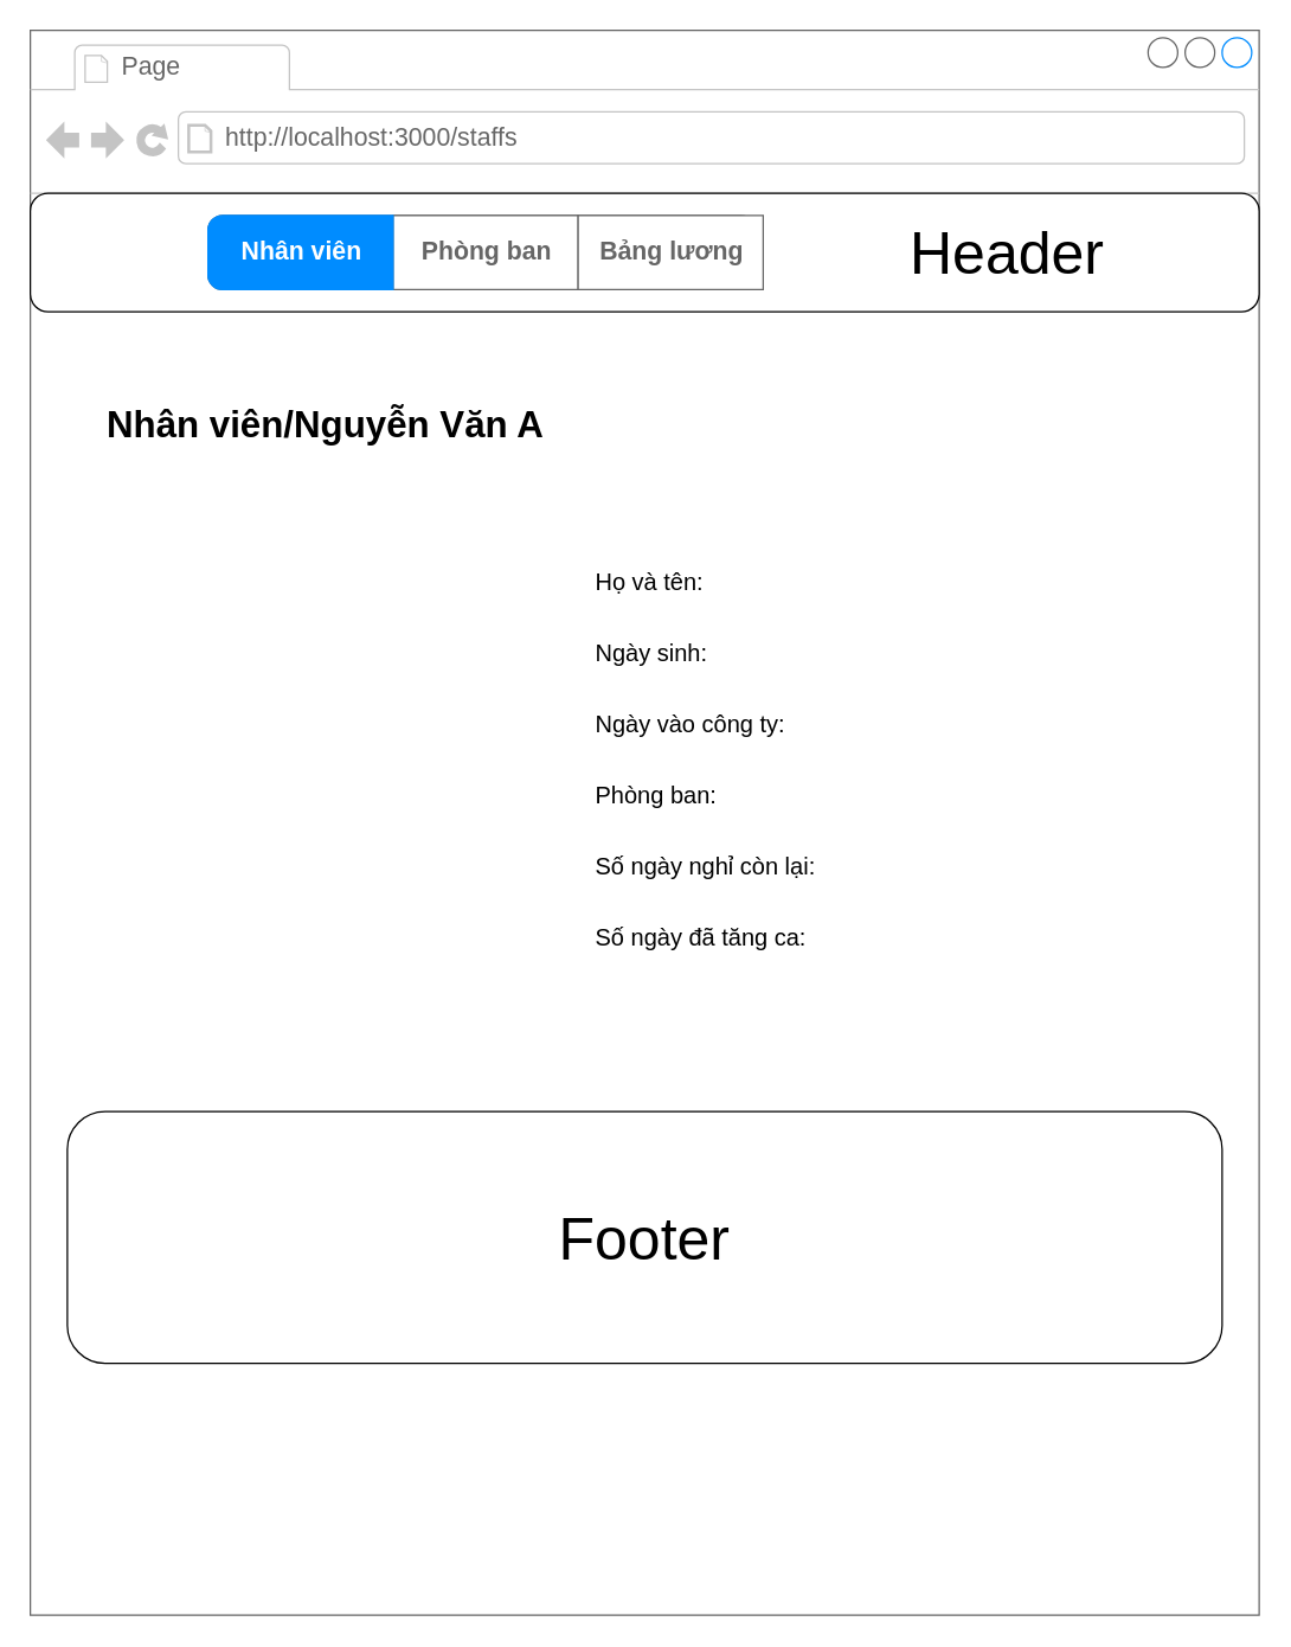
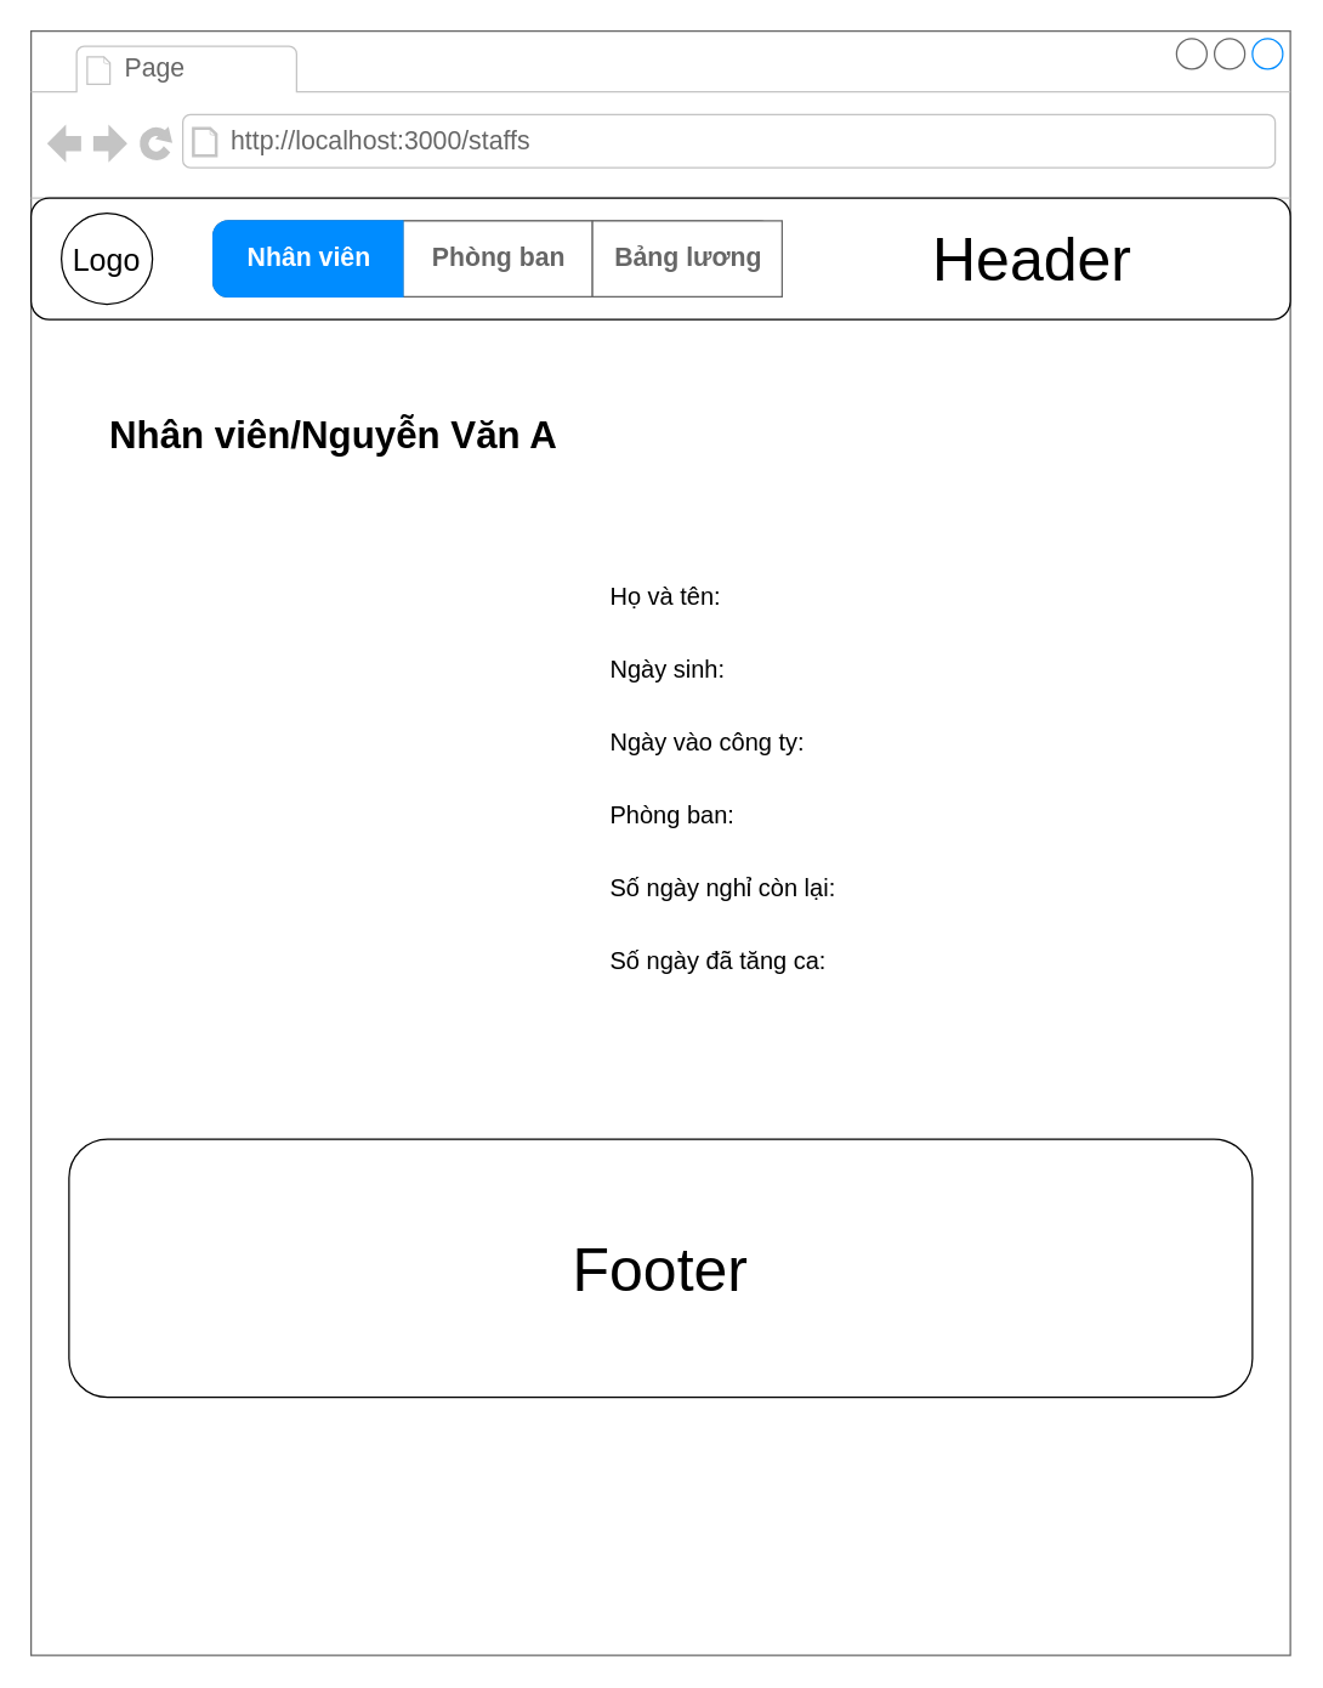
+ <mxCell id="9" value="&lt;font style=&quot;font-size: 20px&quot;&gt;Logo&lt;/font&gt;" style="ellipse;whiteSpace=wrap;html=1;" vertex="1" parent="1"><mxGeometry x="40" y="140" width="60" height="60" as="geometry" /></mxCell>
